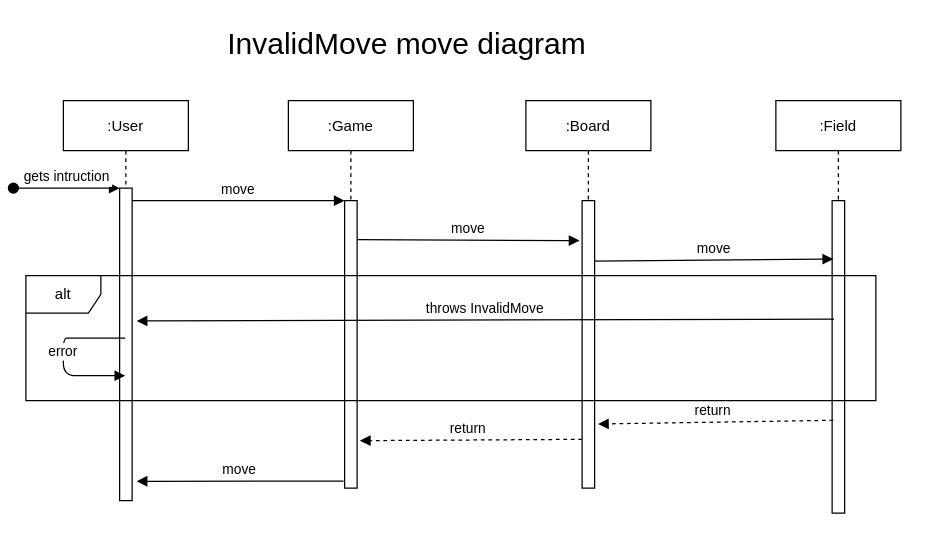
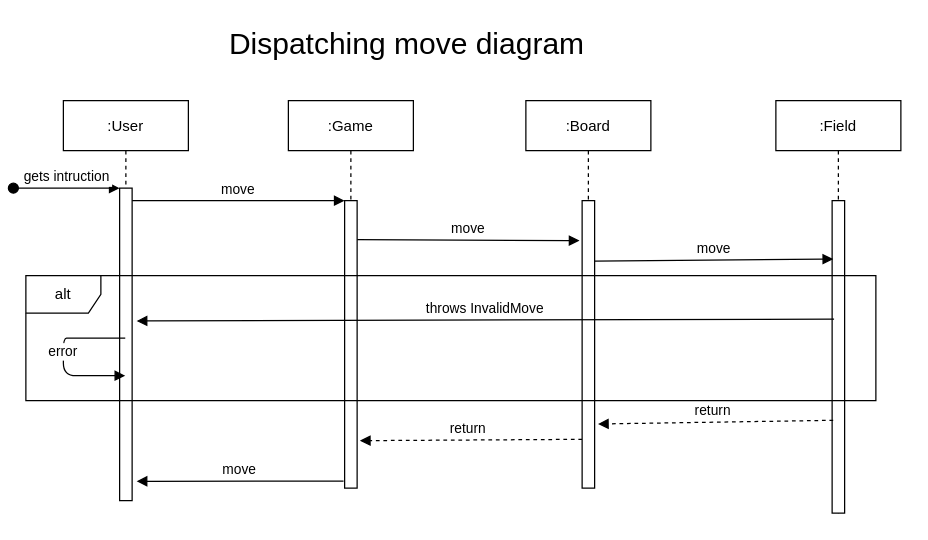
- <mxCell id="20" value="InvalidMove move diagram" style="text;html=1;strokeColor=none;fillColor=none;align=center;verticalAlign=middle;whiteSpace=wrap;rounded=0;strokeWidth=4;fontSize=24;" vertex="1" parent="1"><mxGeometry x="180" y="20" width="290" height="30" as="geometry" /></mxCell>
+ <mxCell id="20" value="Dispatching move diagram" style="text;html=1;strokeColor=none;fillColor=none;align=center;verticalAlign=middle;whiteSpace=wrap;rounded=0;strokeWidth=4;fontSize=24;" vertex="1" parent="1"><mxGeometry x="180" y="20" width="290" height="30" as="geometry" /></mxCell>
